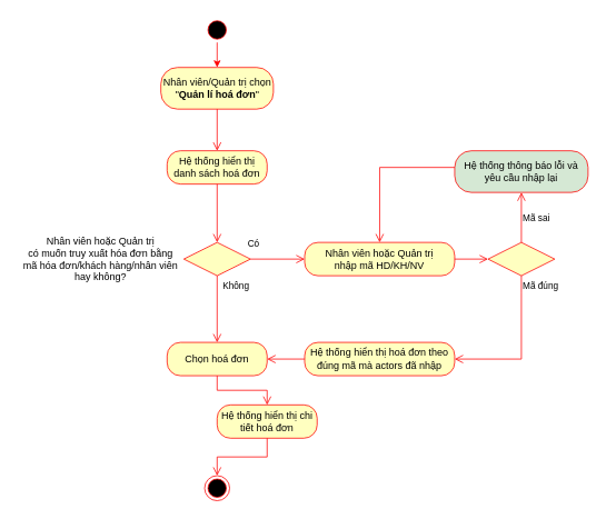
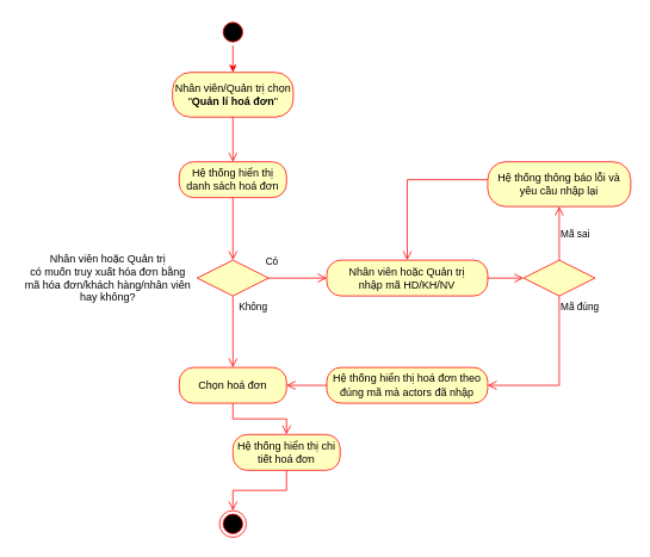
- <mxCell id="12" value="Hệ thống thông báo lỗi và yêu cầu nhập lại" style="rounded=1;whiteSpace=wrap;html=1;arcSize=40;fontColor=#000000;fillColor=#d5e8d4;strokeColor=#ff0000;" parent="1" vertex="1"><mxGeometry x="545" y="180" width="160" height="50" as="geometry" /></mxCell>
+ <mxCell id="12" value="Hệ thống thông báo lỗi và yêu cầu nhập lại" style="rounded=1;whiteSpace=wrap;html=1;arcSize=40;fontColor=#000000;fillColor=#ffffc0;strokeColor=#ff0000;" parent="1" vertex="1"><mxGeometry x="545" y="180" width="160" height="50" as="geometry" /></mxCell>
